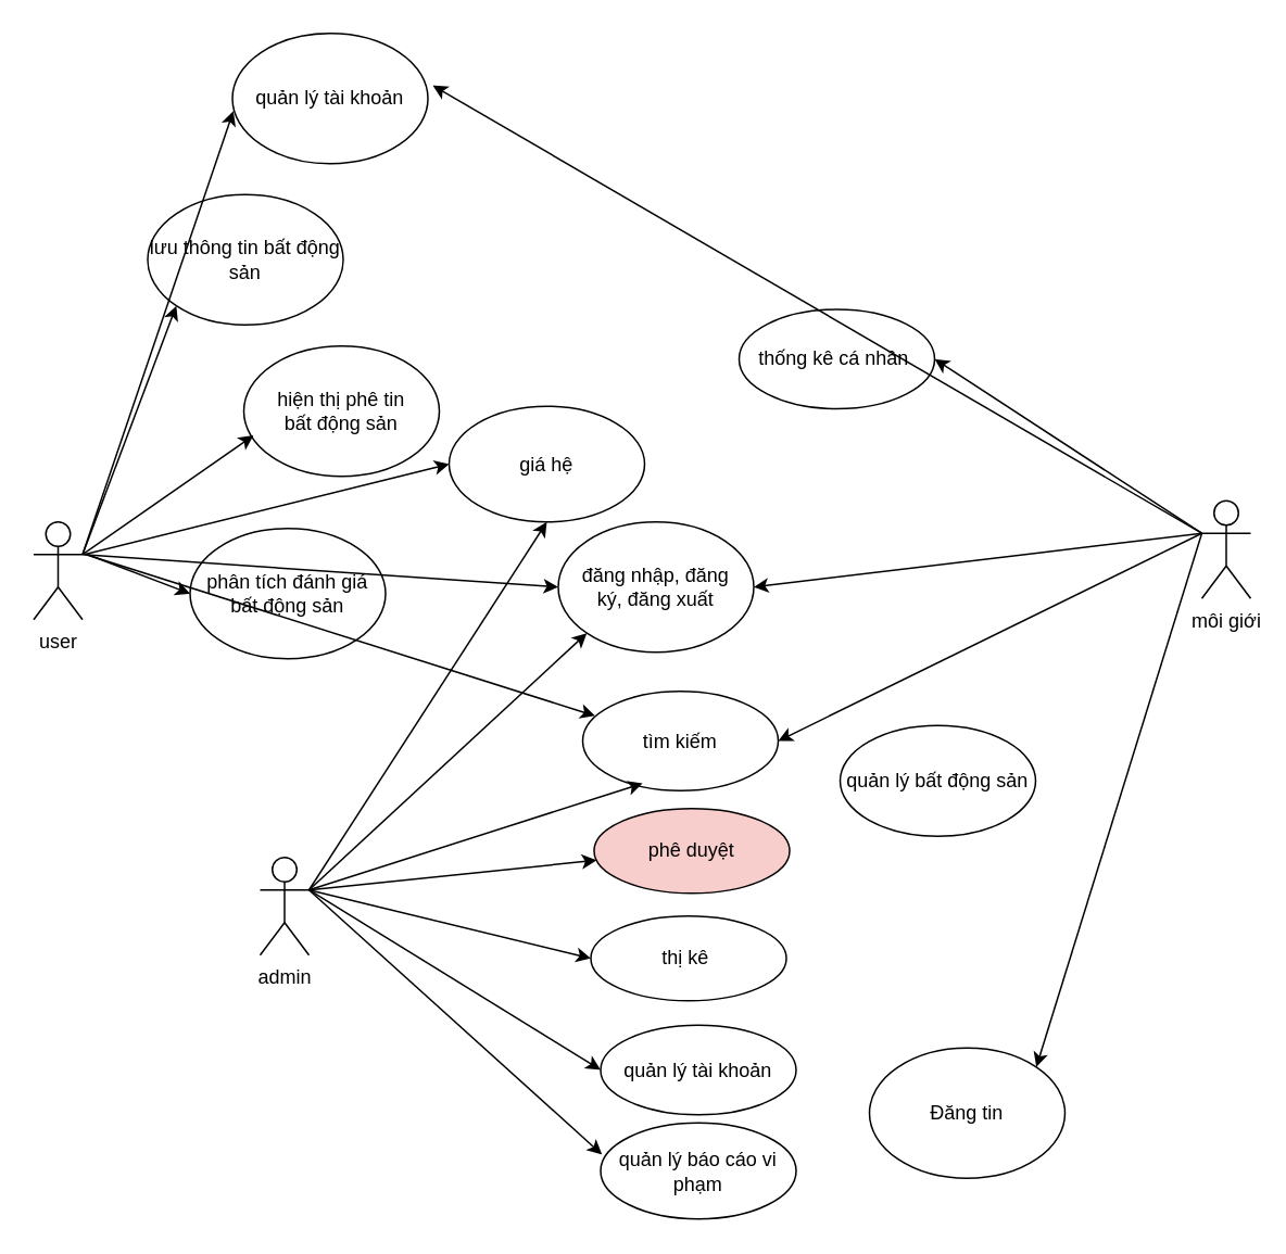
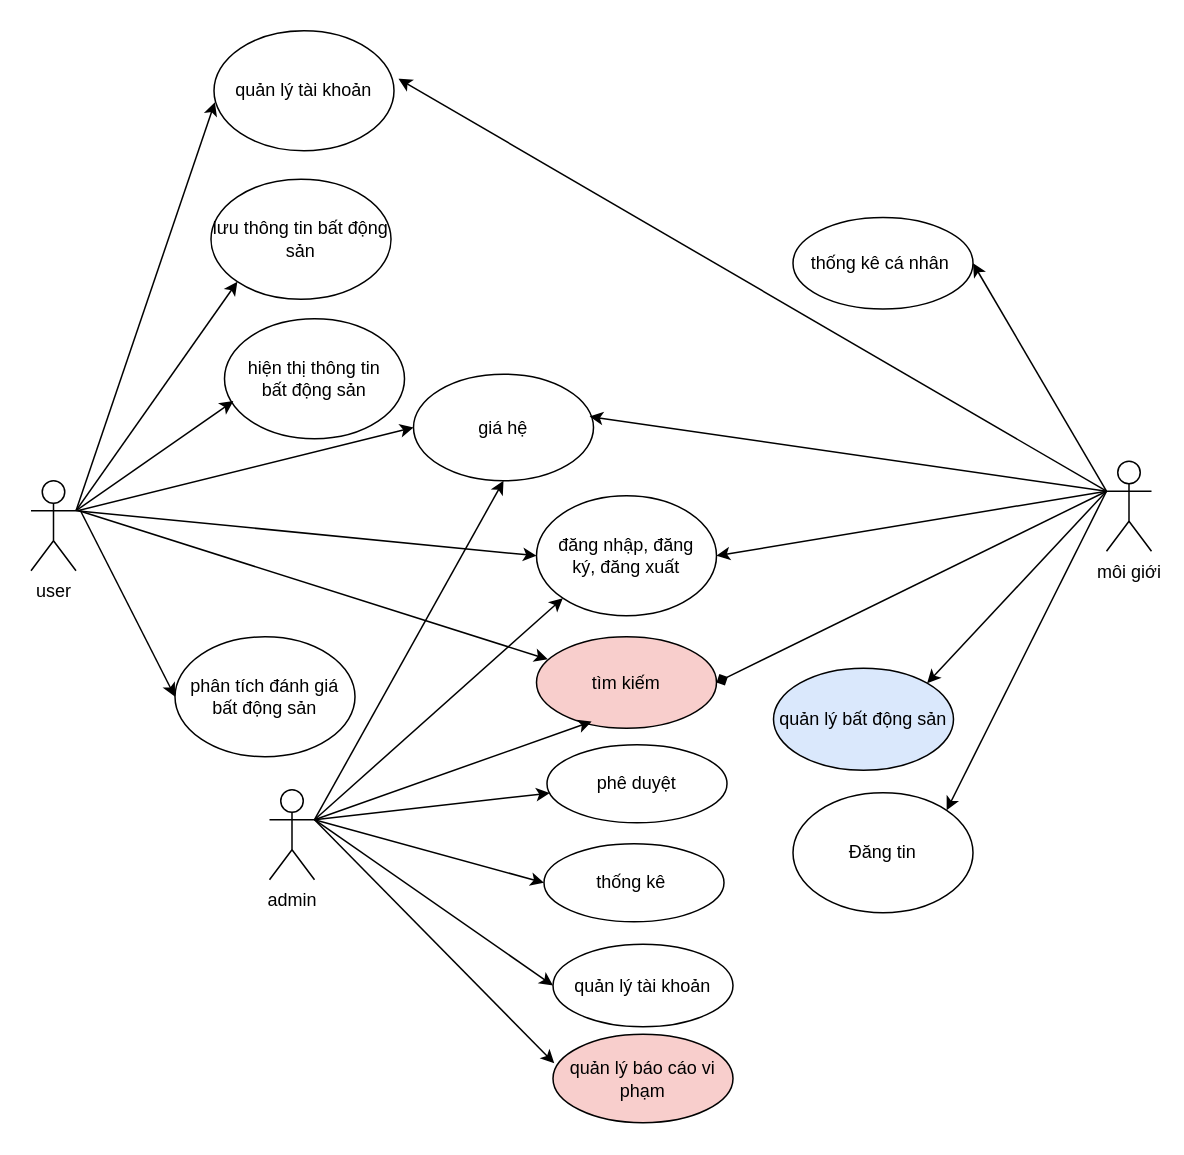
- <mxCell id="10" value="lưu thông tin bất&amp;nbsp;động sản" style="ellipse;whiteSpace=wrap;html=1;" vertex="1" parent="1"><mxGeometry x="90" y="119" width="120" height="80" as="geometry" /></mxCell>
+ <mxCell id="10" value="lưu thông tin bất&amp;nbsp;động sản" style="ellipse;whiteSpace=wrap;html=1;" vertex="1" parent="1"><mxGeometry x="140" y="119" width="120" height="80" as="geometry" /></mxCell>
- <mxCell id="20" value="thống kê cá nhân&amp;nbsp;" style="ellipse;whiteSpace=wrap;html=1;" vertex="1" parent="1"><mxGeometry x="453" y="189.5" width="120" height="61" as="geometry" /></mxCell>
+ <mxCell id="20" value="thống kê cá nhân&amp;nbsp;" style="ellipse;whiteSpace=wrap;html=1;" vertex="1" parent="1"><mxGeometry x="528" y="144.5" width="120" height="61" as="geometry" /></mxCell>
- <mxCell id="9" value="hiện thị phê tin bất&amp;nbsp;động sản" style="ellipse;whiteSpace=wrap;html=1;" vertex="1" parent="1"><mxGeometry x="149" y="212" width="120" height="80" as="geometry" /></mxCell>
+ <mxCell id="9" value="hiện thị thông tin bất&amp;nbsp;động sản" style="ellipse;whiteSpace=wrap;html=1;" vertex="1" parent="1"><mxGeometry x="149" y="212" width="120" height="80" as="geometry" /></mxCell>
+ <mxCell id="24" value="" style="endArrow=classic;html=1;rounded=0;exitX=0;exitY=0.333;exitDx=0;exitDy=0;exitPerimeter=0;entryX=0.978;entryY=0.397;entryDx=0;entryDy=0;entryPerimeter=0;" edge="1" parent="1" source="3" target="8"><mxGeometry width="50" height="50" relative="1" as="geometry"><mxPoint x="352" y="427" as="sourcePoint" /><mxPoint x="402" y="377" as="targetPoint" /></mxGeometry></mxCell>
- <mxCell id="5" value="đăng nhập,&amp;nbsp;đăng ký,&amp;nbsp;đăng xuất" style="ellipse;whiteSpace=wrap;html=1;" vertex="1" parent="1"><mxGeometry x="342" y="320" width="120" height="80" as="geometry" /></mxCell>
+ <mxCell id="5" value="đăng nhập,&amp;nbsp;đăng ký,&amp;nbsp;đăng xuất" style="ellipse;whiteSpace=wrap;html=1;" vertex="1" parent="1"><mxGeometry x="357" y="330" width="120" height="80" as="geometry" /></mxCell>
- <mxCell id="6" value="phân tích&amp;nbsp;đánh giá bất&amp;nbsp;động sản" style="ellipse;whiteSpace=wrap;html=1;" vertex="1" parent="1"><mxGeometry x="116" y="324" width="120" height="80" as="geometry" /></mxCell>
+ <mxCell id="6" value="phân tích&amp;nbsp;đánh giá bất&amp;nbsp;động sản" style="ellipse;whiteSpace=wrap;html=1;" vertex="1" parent="1"><mxGeometry x="116" y="424" width="120" height="80" as="geometry" /></mxCell>
+ <mxCell id="23" value="" style="endArrow=classic;html=1;rounded=0;entryX=1;entryY=0;entryDx=0;entryDy=0;exitX=0;exitY=0.333;exitDx=0;exitDy=0;exitPerimeter=0;" edge="1" parent="1" source="3" target="19"><mxGeometry width="50" height="50" relative="1" as="geometry"><mxPoint x="352" y="427" as="sourcePoint" /><mxPoint x="402" y="377" as="targetPoint" /></mxGeometry></mxCell>
- <mxCell id="39" value="" style="endArrow=classic;html=1;rounded=0;entryX=1;entryY=0.5;entryDx=0;entryDy=0;exitX=0;exitY=0.333;exitDx=0;exitDy=0;exitPerimeter=0;" edge="1" parent="1" source="3" target="7"><mxGeometry width="50" height="50" relative="1" as="geometry"><mxPoint x="184" y="628" as="sourcePoint" /><mxPoint x="234" y="578" as="targetPoint" /></mxGeometry></mxCell>
+ <mxCell id="39" value="" style="endArrow=diamond;html=1;rounded=0;entryX=1;entryY=0.5;entryDx=0;entryDy=0;exitX=0;exitY=0.333;exitDx=0;exitDy=0;exitPerimeter=0;" edge="1" parent="1" source="3" target="7"><mxGeometry width="50" height="50" relative="1" as="geometry"><mxPoint x="184" y="628" as="sourcePoint" /><mxPoint x="234" y="578" as="targetPoint" /></mxGeometry></mxCell>
- <mxCell id="7" value="tìm kiếm" style="ellipse;whiteSpace=wrap;html=1;" vertex="1" parent="1"><mxGeometry x="357" y="424" width="120" height="61" as="geometry" /></mxCell>
+ <mxCell id="7" value="tìm kiếm" style="ellipse;whiteSpace=wrap;html=1;fillColor=#f8cecc;" vertex="1" parent="1"><mxGeometry x="357" y="424" width="120" height="61" as="geometry" /></mxCell>
- <mxCell id="19" value="quản lý bất&amp;nbsp;động sản" style="ellipse;whiteSpace=wrap;html=1;" vertex="1" parent="1"><mxGeometry x="515" y="445" width="120" height="68" as="geometry" /></mxCell>
+ <mxCell id="19" value="quản lý bất&amp;nbsp;động sản" style="ellipse;whiteSpace=wrap;html=1;fillColor=#dae8fc;" vertex="1" parent="1"><mxGeometry x="515" y="445" width="120" height="68" as="geometry" /></mxCell>
- <mxCell id="29" value="phê duyệt" style="ellipse;whiteSpace=wrap;html=1;fillColor=#f8cecc;" vertex="1" parent="1"><mxGeometry x="364" y="496" width="120" height="52" as="geometry" /></mxCell>
+ <mxCell id="29" value="phê duyệt" style="ellipse;whiteSpace=wrap;html=1;" vertex="1" parent="1"><mxGeometry x="364" y="496" width="120" height="52" as="geometry" /></mxCell>
- <mxCell id="4" value="admin" style="shape=umlActor;verticalLabelPosition=bottom;verticalAlign=top;html=1;outlineConnect=0;" vertex="1" parent="1"><mxGeometry x="159" y="526" width="30" height="60" as="geometry" /></mxCell>
+ <mxCell id="4" value="admin" style="shape=umlActor;verticalLabelPosition=bottom;verticalAlign=top;html=1;outlineConnect=0;" vertex="1" parent="1"><mxGeometry x="179" y="526" width="30" height="60" as="geometry" /></mxCell>
- <mxCell id="30" value="thị kê&amp;nbsp;" style="ellipse;whiteSpace=wrap;html=1;" vertex="1" parent="1"><mxGeometry x="362" y="562" width="120" height="52" as="geometry" /></mxCell>
+ <mxCell id="30" value="thống kê&amp;nbsp;" style="ellipse;whiteSpace=wrap;html=1;" vertex="1" parent="1"><mxGeometry x="362" y="562" width="120" height="52" as="geometry" /></mxCell>
- <mxCell id="35" value="Đăng tin" style="ellipse;whiteSpace=wrap;html=1;" vertex="1" parent="1"><mxGeometry x="533" y="643" width="120" height="80" as="geometry" /></mxCell>
+ <mxCell id="35" value="Đăng tin" style="ellipse;whiteSpace=wrap;html=1;" vertex="1" parent="1"><mxGeometry x="528" y="528" width="120" height="80" as="geometry" /></mxCell>
- <mxCell id="31" value="quản lý báo cáo vi phạm" style="ellipse;whiteSpace=wrap;html=1;" vertex="1" parent="1"><mxGeometry x="368" y="689" width="120" height="59" as="geometry" /></mxCell>
+ <mxCell id="31" value="quản lý báo cáo vi phạm" style="ellipse;whiteSpace=wrap;html=1;fillColor=#f8cecc;" vertex="1" parent="1"><mxGeometry x="368" y="689" width="120" height="59" as="geometry" /></mxCell>
